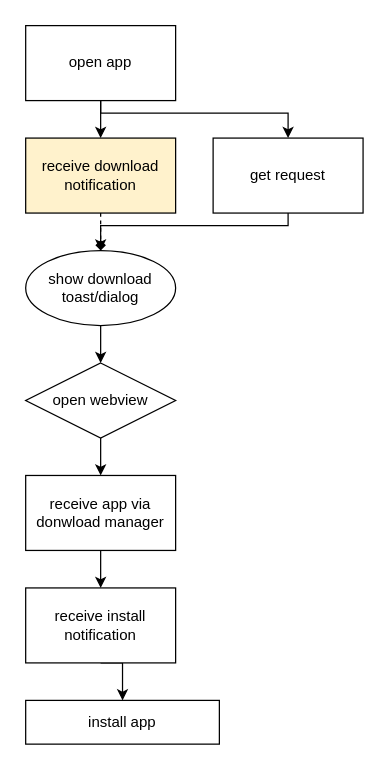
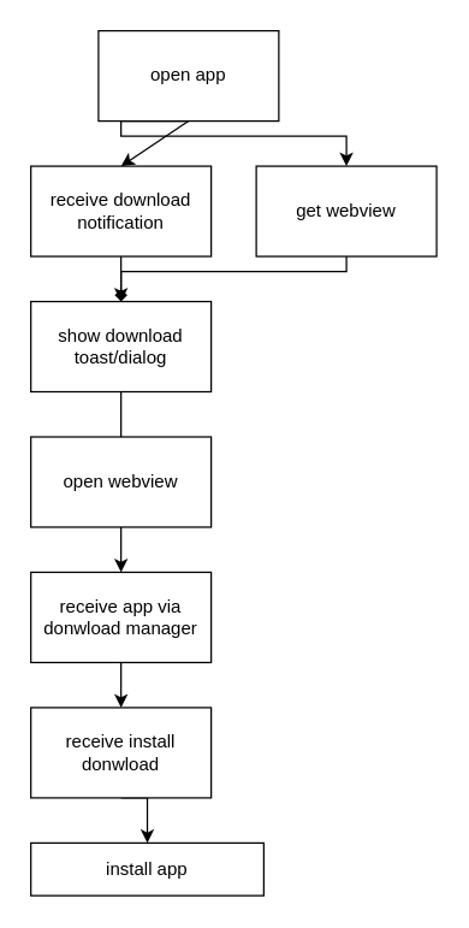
- <mxCell id="3" value="open app" style="rounded=0;whiteSpace=wrap;html=1;" parent="1" vertex="1"><mxGeometry x="20" y="20" width="120" height="60" as="geometry" /></mxCell>
+ <mxCell id="3" value="open app" style="rounded=0;whiteSpace=wrap;html=1;" parent="1" vertex="1"><mxGeometry x="65" y="20" width="120" height="60" as="geometry" /></mxCell>
- <mxCell id="5" value="receive download&lt;br&gt;notification" style="rounded=0;whiteSpace=wrap;html=1;fillColor=#fff2cc;" parent="1" vertex="1"><mxGeometry x="20" y="110" width="120" height="60" as="geometry" /></mxCell>
+ <mxCell id="5" value="receive download&lt;br&gt;notification" style="rounded=0;whiteSpace=wrap;html=1;" parent="1" vertex="1"><mxGeometry x="20" y="110" width="120" height="60" as="geometry" /></mxCell>
- <mxCell id="16" value="get request" style="rounded=0;whiteSpace=wrap;html=1;" parent="1" vertex="1"><mxGeometry x="170" y="110" width="120" height="60" as="geometry" /></mxCell>
+ <mxCell id="16" value="get webview" style="rounded=0;whiteSpace=wrap;html=1;" parent="1" vertex="1"><mxGeometry x="170" y="110" width="120" height="60" as="geometry" /></mxCell>
- <mxCell id="4" style="edgeStyle=orthogonalEdgeStyle;rounded=0;orthogonalLoop=1;jettySize=auto;html=1;exitX=0.5;exitY=1;exitDx=0;exitDy=0;entryX=0.5;entryY=0;entryDx=0;entryDy=0;dashed=1;" edge="1" parent="1" source="5" target="7"><mxGeometry relative="1" as="geometry" /></mxCell>
+ <mxCell id="4" style="edgeStyle=orthogonalEdgeStyle;rounded=0;orthogonalLoop=1;jettySize=auto;html=1;exitX=0.5;exitY=1;exitDx=0;exitDy=0;entryX=0.5;entryY=0;entryDx=0;entryDy=0;" edge="1" parent="1" source="5" target="7"><mxGeometry relative="1" as="geometry" /></mxCell>
- <mxCell id="7" value="show download&lt;br&gt;toast/dialog" style="ellipse;whiteSpace=wrap;html=1;" parent="1" vertex="1"><mxGeometry x="20" y="200" width="120" height="60" as="geometry" /></mxCell>
+ <mxCell id="7" value="show download&lt;br&gt;toast/dialog" style="rounded=0;whiteSpace=wrap;html=1;" parent="1" vertex="1"><mxGeometry x="20" y="200" width="120" height="60" as="geometry" /></mxCell>
- <mxCell id="6" style="edgeStyle=orthogonalEdgeStyle;rounded=0;orthogonalLoop=1;jettySize=auto;html=1;exitX=0.5;exitY=1;exitDx=0;exitDy=0;entryX=0.5;entryY=0;entryDx=0;entryDy=0;" edge="1" parent="1" source="7" target="9"><mxGeometry relative="1" as="geometry" /></mxCell>
+ <mxCell id="6" style="edgeStyle=orthogonalEdgeStyle;rounded=0;orthogonalLoop=1;jettySize=auto;html=1;exitX=0.5;exitY=1;exitDx=0;exitDy=0;entryX=0.5;entryY=0;entryDx=0;entryDy=0;endArrow=none;" edge="1" parent="1" source="7" target="9"><mxGeometry relative="1" as="geometry" /></mxCell>
- <mxCell id="9" value="open webview" style="rhombus;whiteSpace=wrap;html=1;" parent="1" vertex="1"><mxGeometry x="20" y="290" width="120" height="60" as="geometry" /></mxCell>
+ <mxCell id="9" value="open webview" style="rounded=0;whiteSpace=wrap;html=1;" parent="1" vertex="1"><mxGeometry x="20" y="290" width="120" height="60" as="geometry" /></mxCell>
- <mxCell id="13" value="receive install&lt;br&gt;notification" style="rounded=0;whiteSpace=wrap;html=1;" parent="1" vertex="1"><mxGeometry x="20" y="470" width="120" height="60" as="geometry" /></mxCell>
+ <mxCell id="13" value="receive install&lt;br&gt;donwload" style="rounded=0;whiteSpace=wrap;html=1;" parent="1" vertex="1"><mxGeometry x="20" y="470" width="120" height="60" as="geometry" /></mxCell>
